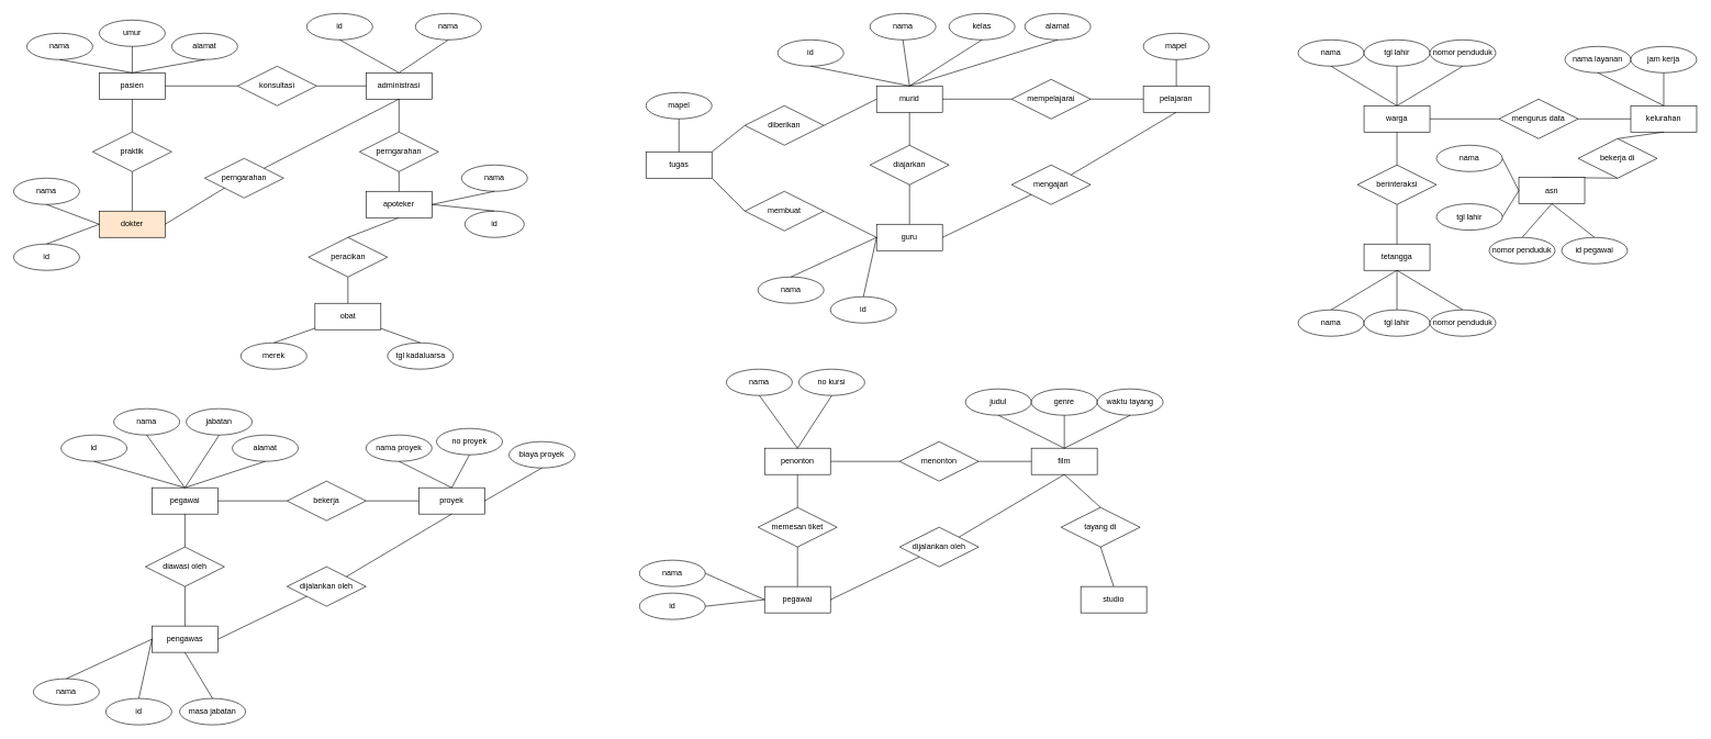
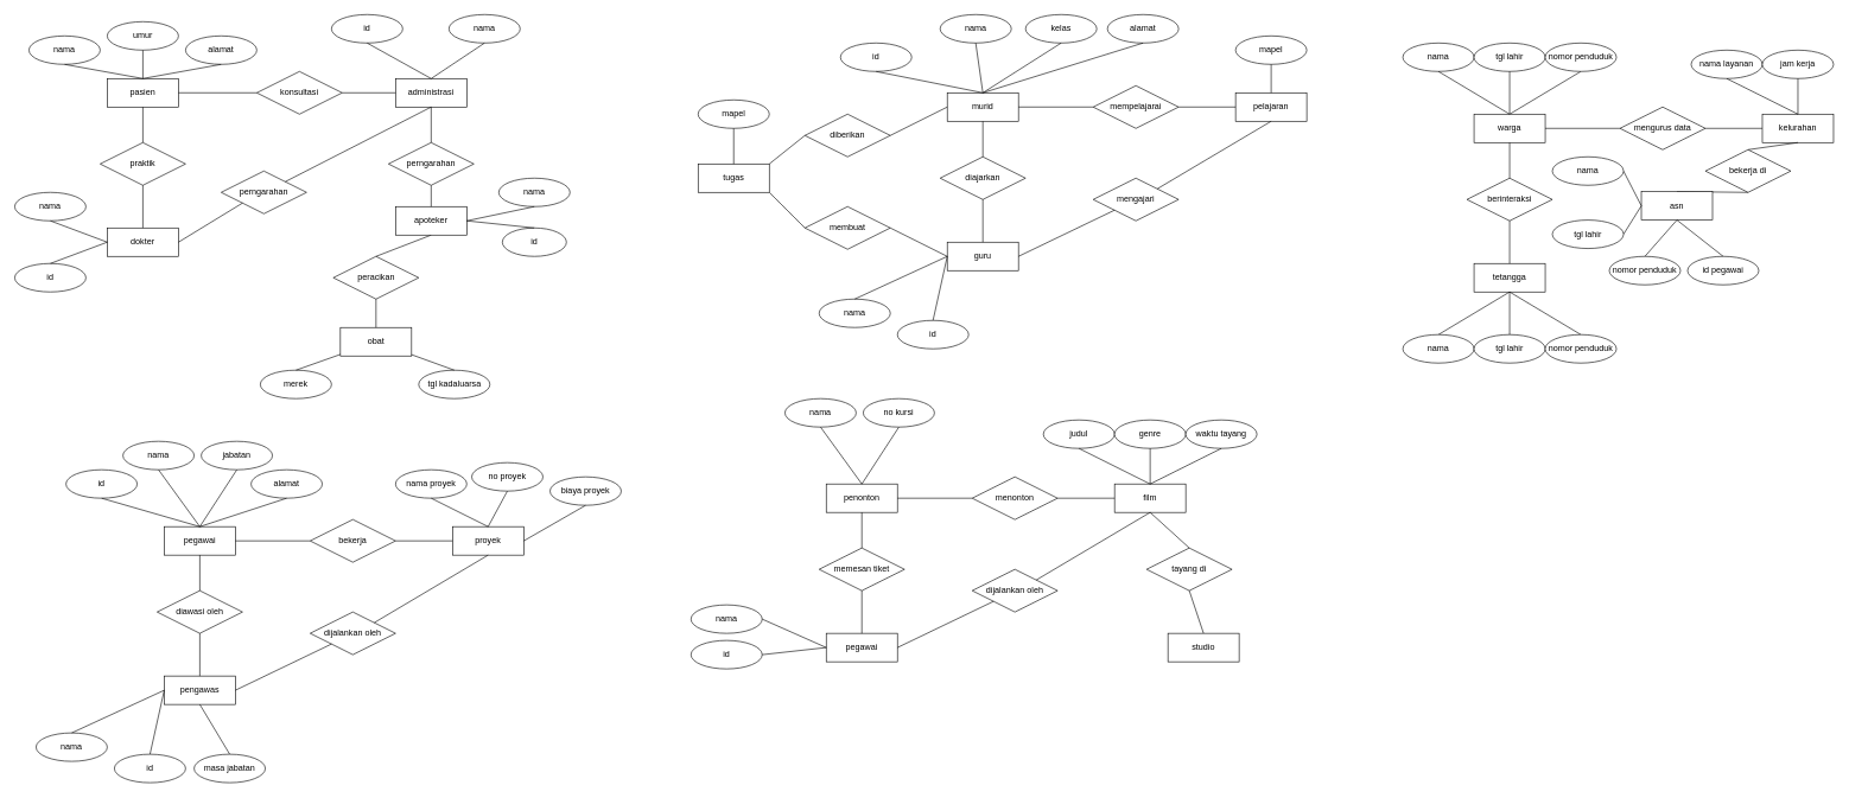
- <mxCell id="59" value="dokter" style="whiteSpace=wrap;html=1;align=center;fillColor=#ffe6cc;" parent="39" vertex="1"><mxGeometry x="130" y="300" width="100" height="40" as="geometry" /></mxCell>
+ <mxCell id="59" value="dokter" style="whiteSpace=wrap;html=1;align=center;" parent="39" vertex="1"><mxGeometry x="130" y="300" width="100" height="40" as="geometry" /></mxCell>
